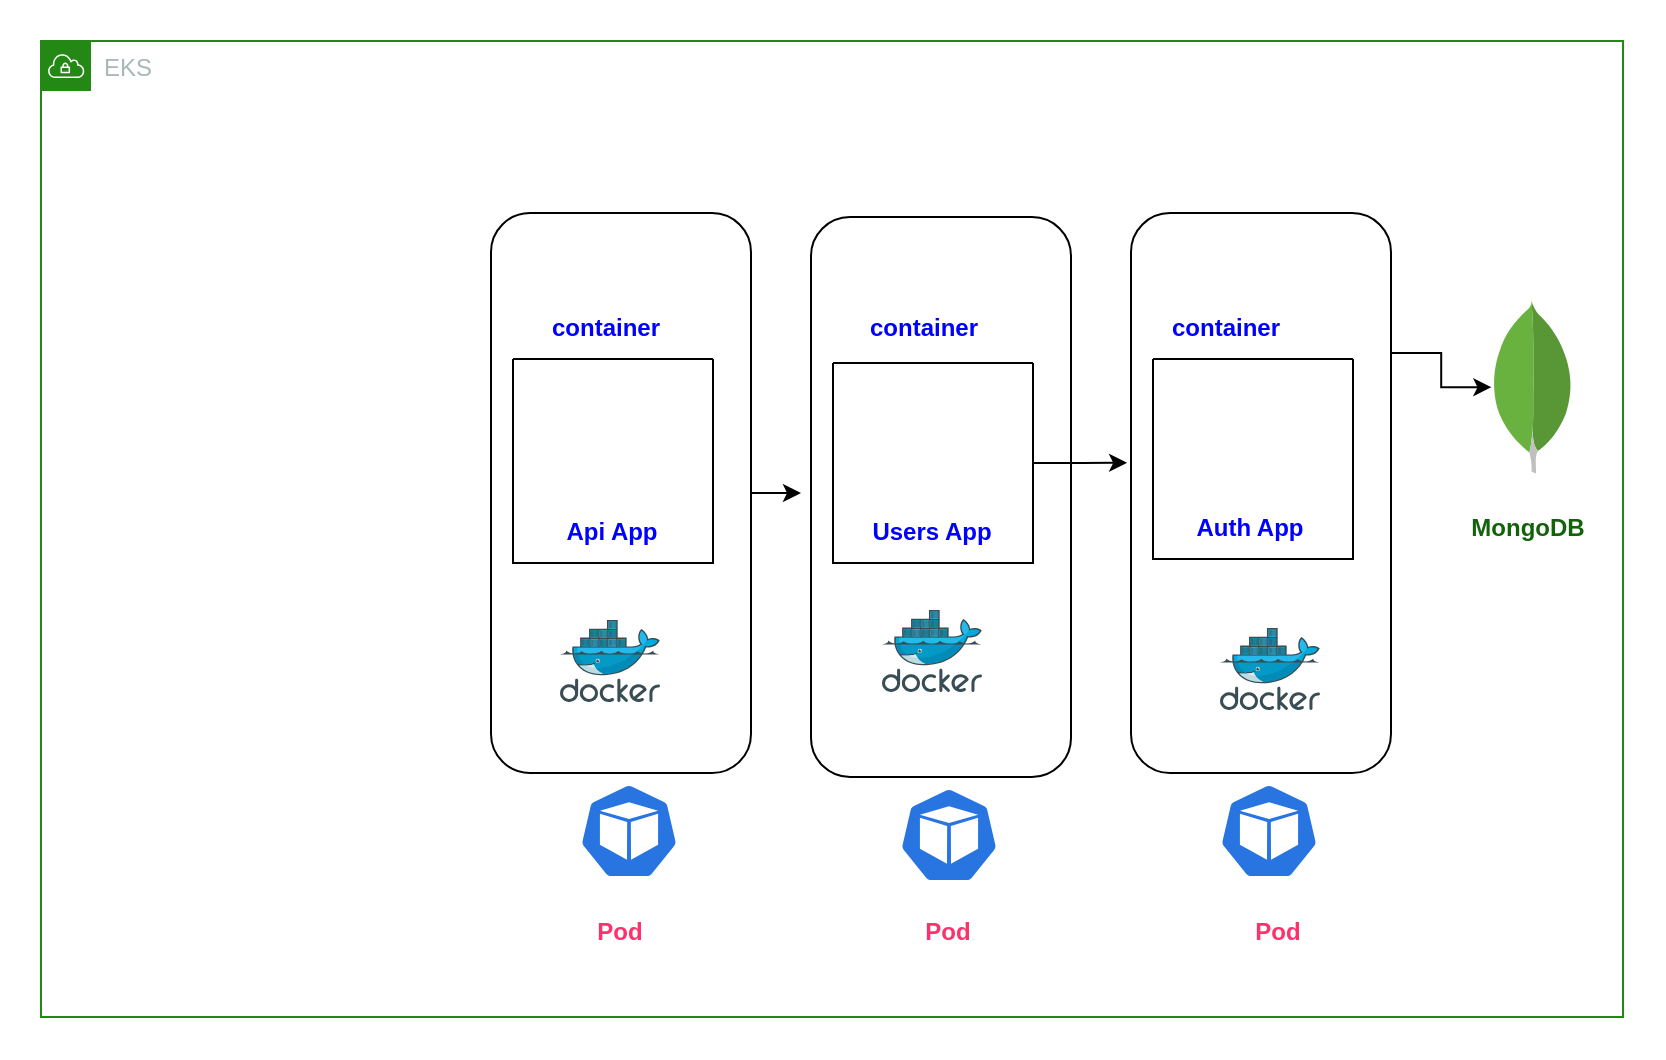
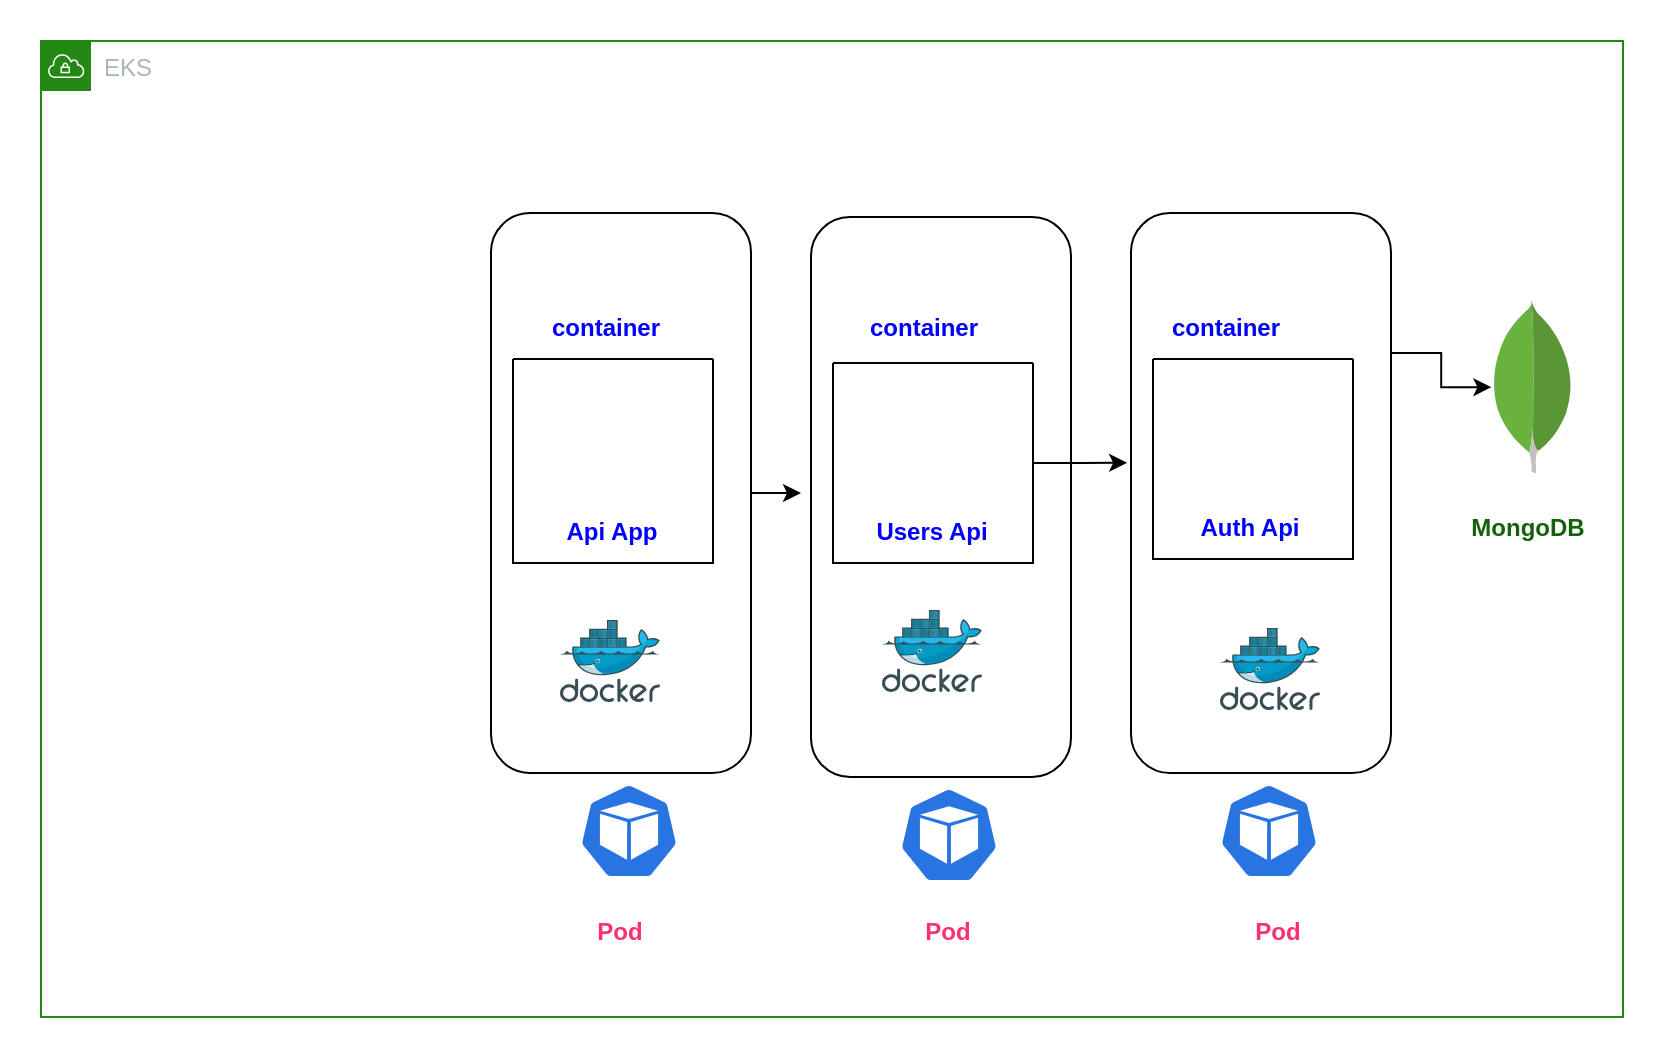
- <mxCell id="19" value="Auth App" style="text;html=1;align=center;verticalAlign=middle;whiteSpace=wrap;rounded=0;fontColor=#0000FF;fontStyle=1" vertex="1" parent="1"><mxGeometry x="588" y="249" width="74" height="30" as="geometry" /></mxCell>
+ <mxCell id="19" value="Auth Api" style="text;html=1;align=center;verticalAlign=middle;whiteSpace=wrap;rounded=0;fontColor=#0000FF;fontStyle=1" vertex="1" parent="1"><mxGeometry x="588" y="249" width="74" height="30" as="geometry" /></mxCell>
- <mxCell id="13" value="Users App" style="text;html=1;align=center;verticalAlign=middle;whiteSpace=wrap;rounded=0;fontColor=#0000FF;fontStyle=1" vertex="1" parent="11"><mxGeometry x="13" y="70" width="74" height="30" as="geometry" /></mxCell>
+ <mxCell id="13" value="Users Api" style="text;html=1;align=center;verticalAlign=middle;whiteSpace=wrap;rounded=0;fontColor=#0000FF;fontStyle=1" vertex="1" parent="11"><mxGeometry x="13" y="70" width="74" height="30" as="geometry" /></mxCell>
